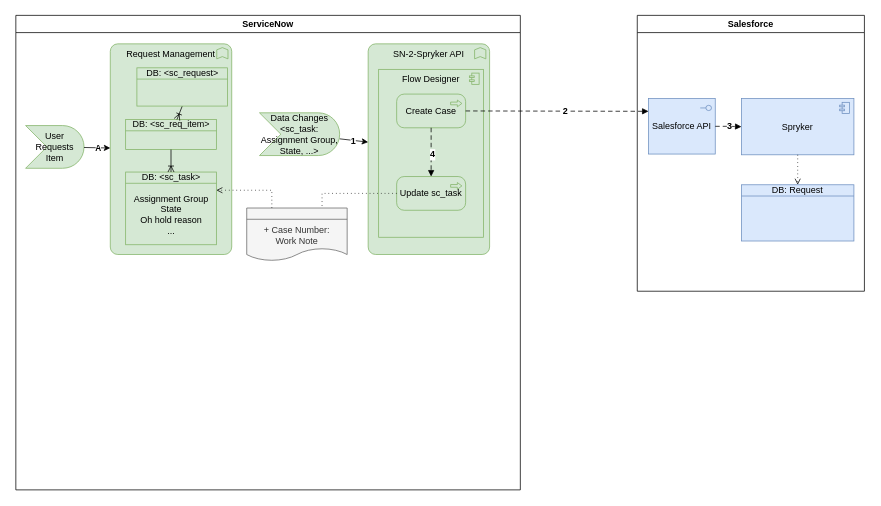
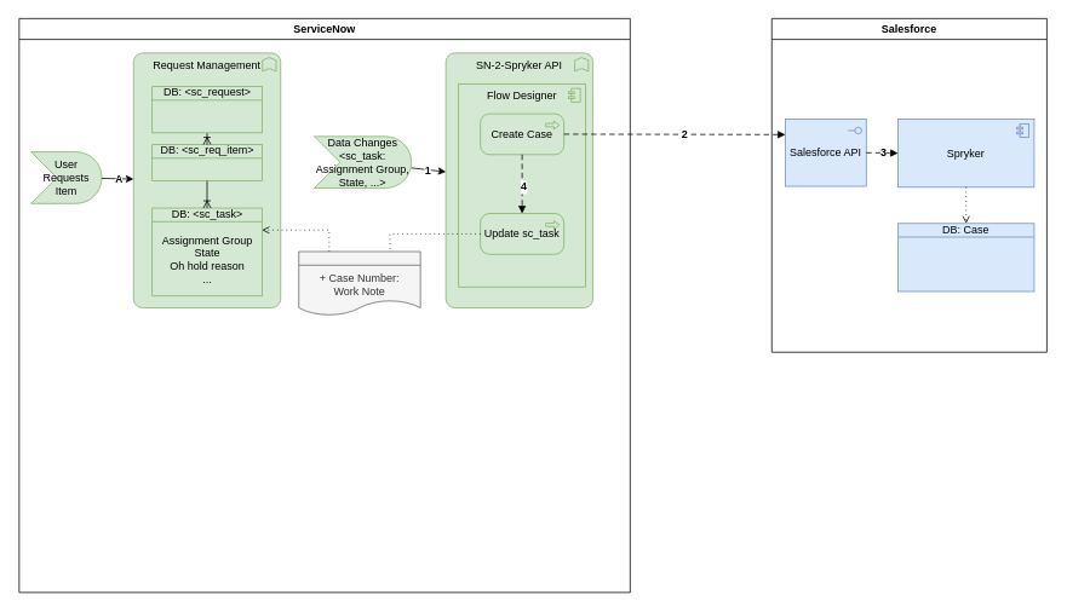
- <mxCell id="20" value="DB: &amp;lt;sc_request&amp;gt;" style="html=1;outlineConnect=0;whiteSpace=wrap;fillColor=#d5e8d4;shape=mxgraph.archimate3.businessObject;overflow=fill;strokeColor=#82b366;" parent="9" vertex="1"><mxGeometry x="161.5" y="70" width="121" height="51" as="geometry" /></mxCell>
+ <mxCell id="20" value="DB: &amp;lt;sc_request&amp;gt;" style="html=1;outlineConnect=0;whiteSpace=wrap;fillColor=#d5e8d4;shape=mxgraph.archimate3.businessObject;overflow=fill;strokeColor=#82b366;" parent="9" vertex="1"><mxGeometry x="146.5" y="75" width="121" height="51" as="geometry" /></mxCell>
- <mxCell id="5" value="DB: Request" style="html=1;outlineConnect=0;whiteSpace=wrap;fillColor=#dae8fc;shape=mxgraph.archimate3.businessObject;overflow=fill;strokeColor=#6c8ebf;" parent="2" vertex="1"><mxGeometry x="139" y="226" width="150" height="75" as="geometry" /></mxCell>
+ <mxCell id="5" value="DB: Case" style="html=1;outlineConnect=0;whiteSpace=wrap;fillColor=#dae8fc;shape=mxgraph.archimate3.businessObject;overflow=fill;strokeColor=#6c8ebf;" parent="2" vertex="1"><mxGeometry x="139" y="226" width="150" height="75" as="geometry" /></mxCell>
